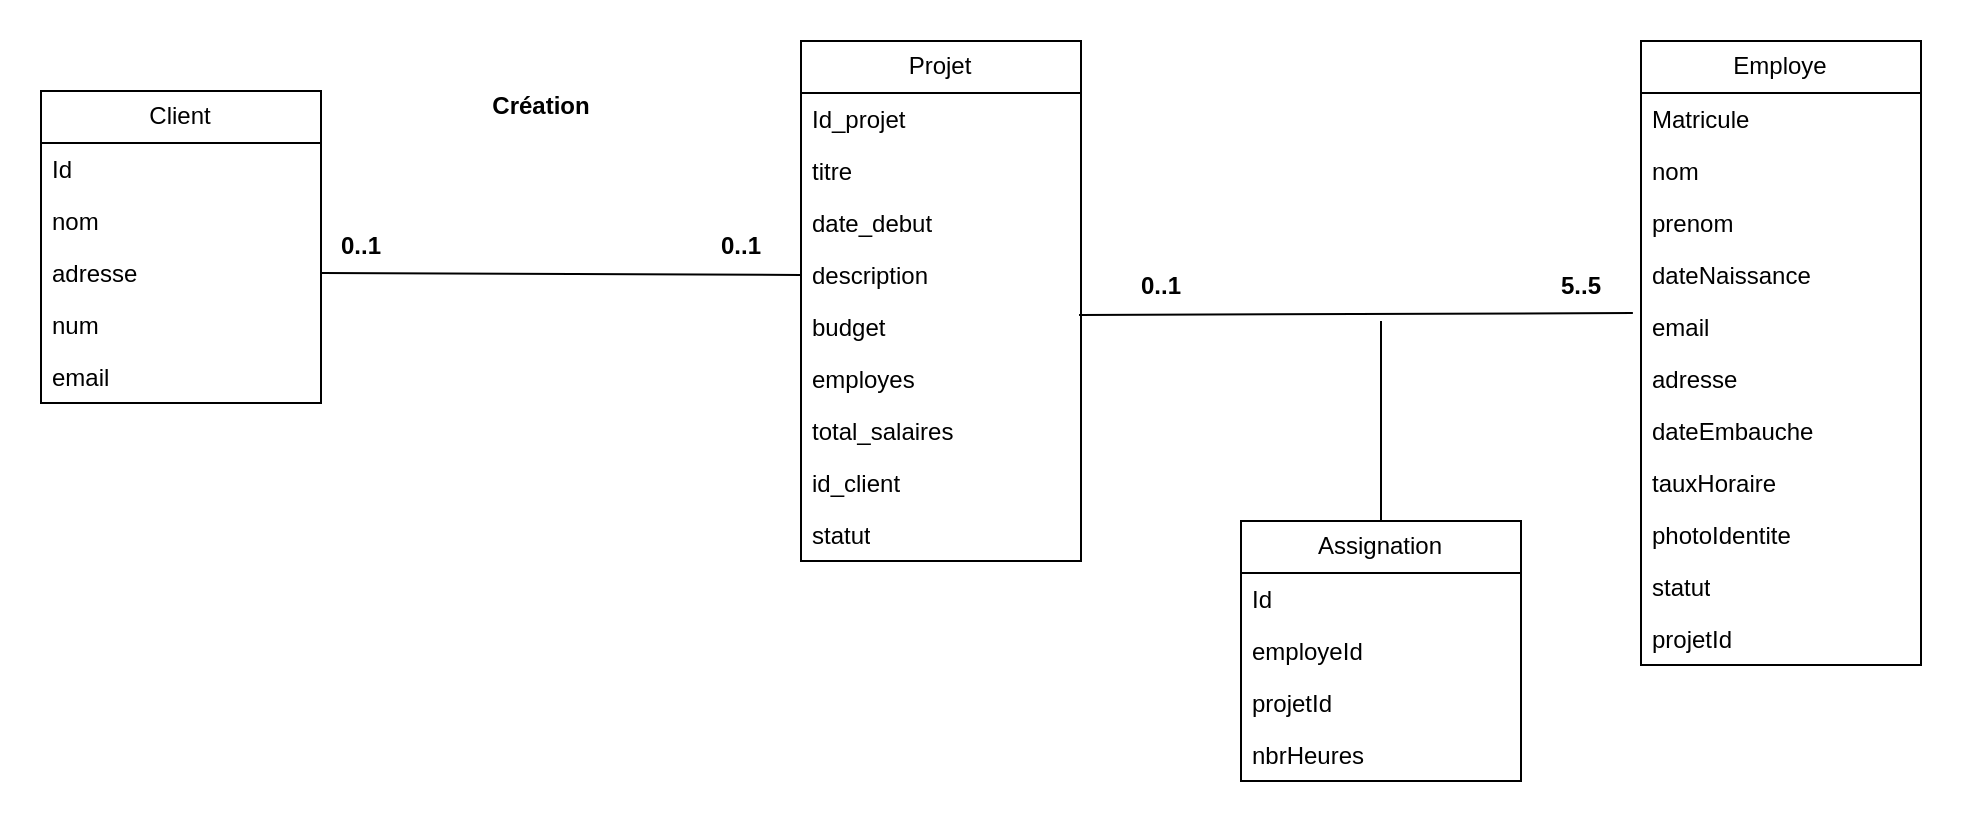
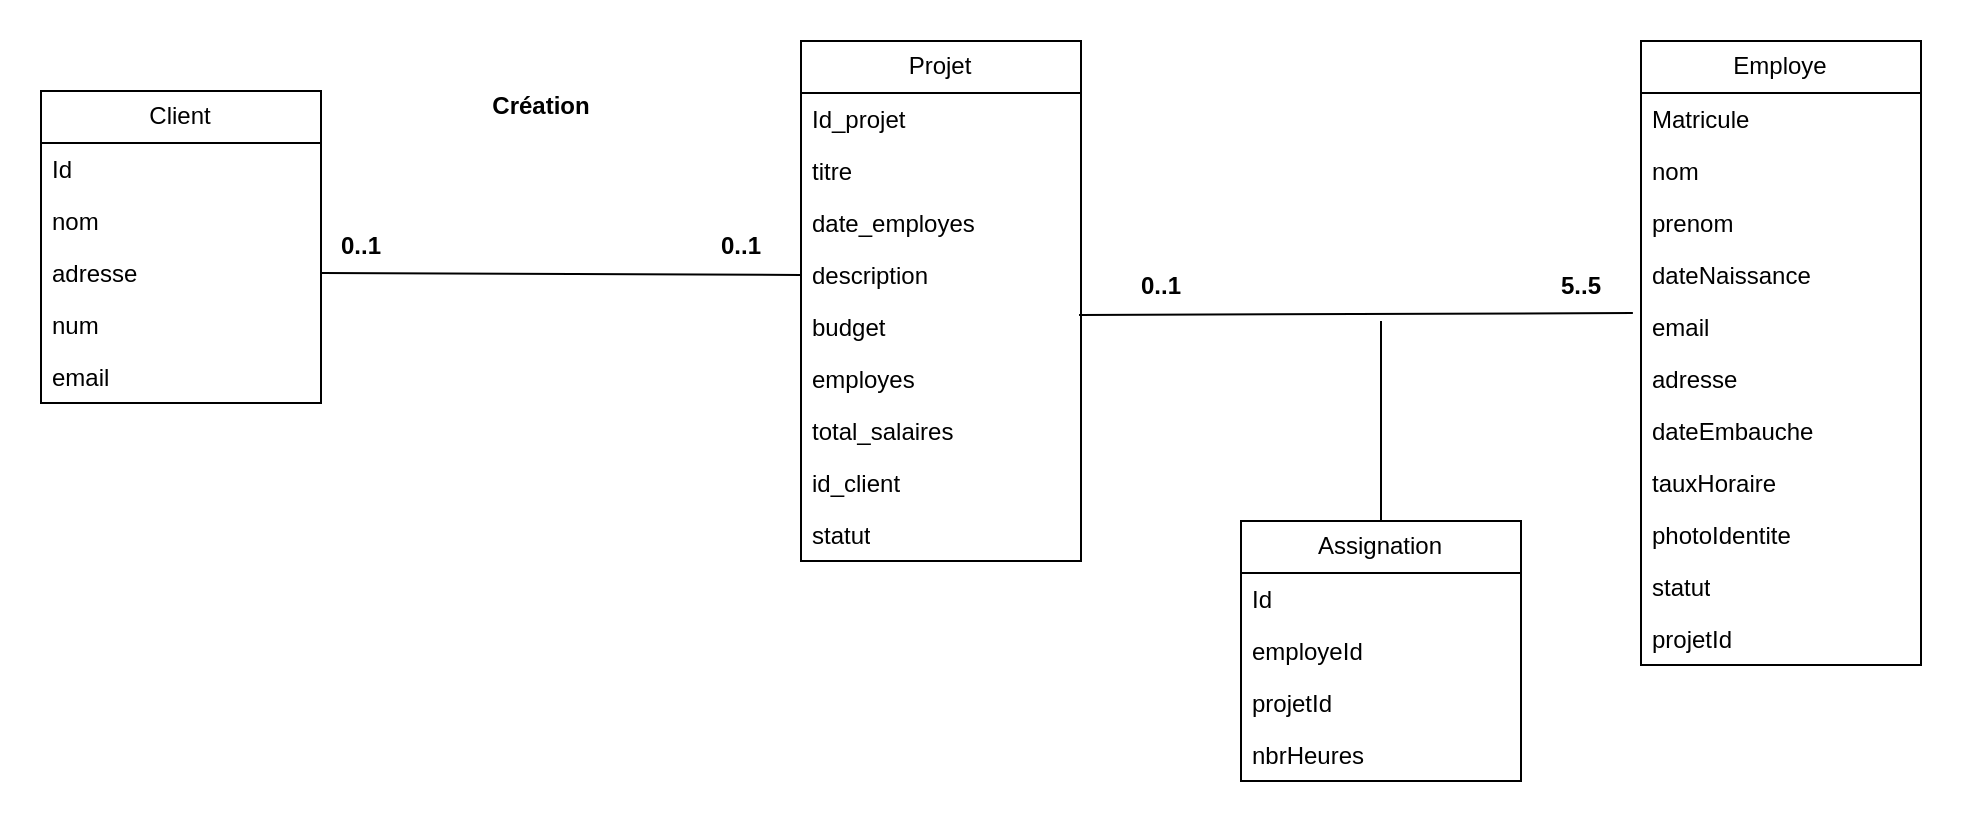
- <mxCell id="23" value="date_debut" style="text;strokeColor=none;fillColor=none;align=left;verticalAlign=top;spacingLeft=4;spacingRight=4;overflow=hidden;rotatable=0;points=[[0,0.5],[1,0.5]];portConstraint=eastwest;whiteSpace=wrap;html=1;" vertex="1" parent="20"><mxGeometry y="78" width="140" height="26" as="geometry" /></mxCell>
+ <mxCell id="23" value="date_employes" style="text;strokeColor=none;fillColor=none;align=left;verticalAlign=top;spacingLeft=4;spacingRight=4;overflow=hidden;rotatable=0;points=[[0,0.5],[1,0.5]];portConstraint=eastwest;whiteSpace=wrap;html=1;" vertex="1" parent="20"><mxGeometry y="78" width="140" height="26" as="geometry" /></mxCell>
